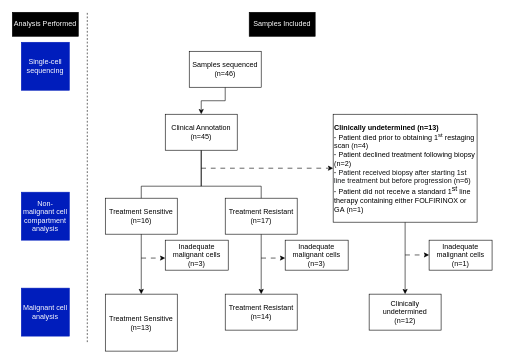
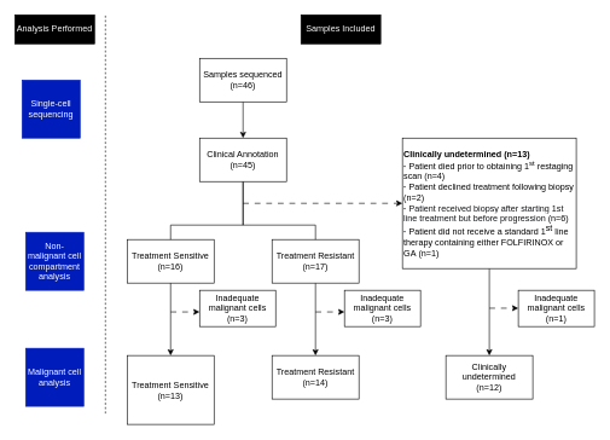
- <mxCell id="9" value="Single-cell sequencing" style="rounded=0;whiteSpace=wrap;html=1;fillColor=#001DBC;strokeColor=#001DBC;fontColor=#ffffff;" parent="1" vertex="1"><mxGeometry x="35" y="70" width="80" height="80" as="geometry" /></mxCell>
+ <mxCell id="9" value="Single-cell sequencing" style="rounded=0;whiteSpace=wrap;html=1;fillColor=#001DBC;strokeColor=#001DBC;fontColor=#ffffff;" parent="1" vertex="1"><mxGeometry x="30" y="110" width="80" height="80" as="geometry" /></mxCell>
- <mxCell id="3" value="Samples sequenced&lt;div&gt;(n=46)&lt;/div&gt;" style="rounded=0;whiteSpace=wrap;html=1;" parent="1" vertex="1"><mxGeometry x="315" y="85" width="120" height="60" as="geometry" /></mxCell>
+ <mxCell id="3" value="Samples sequenced&lt;div&gt;(n=46)&lt;/div&gt;" style="rounded=0;whiteSpace=wrap;html=1;" parent="1" vertex="1"><mxGeometry x="275" y="80" width="120" height="60" as="geometry" /></mxCell>
